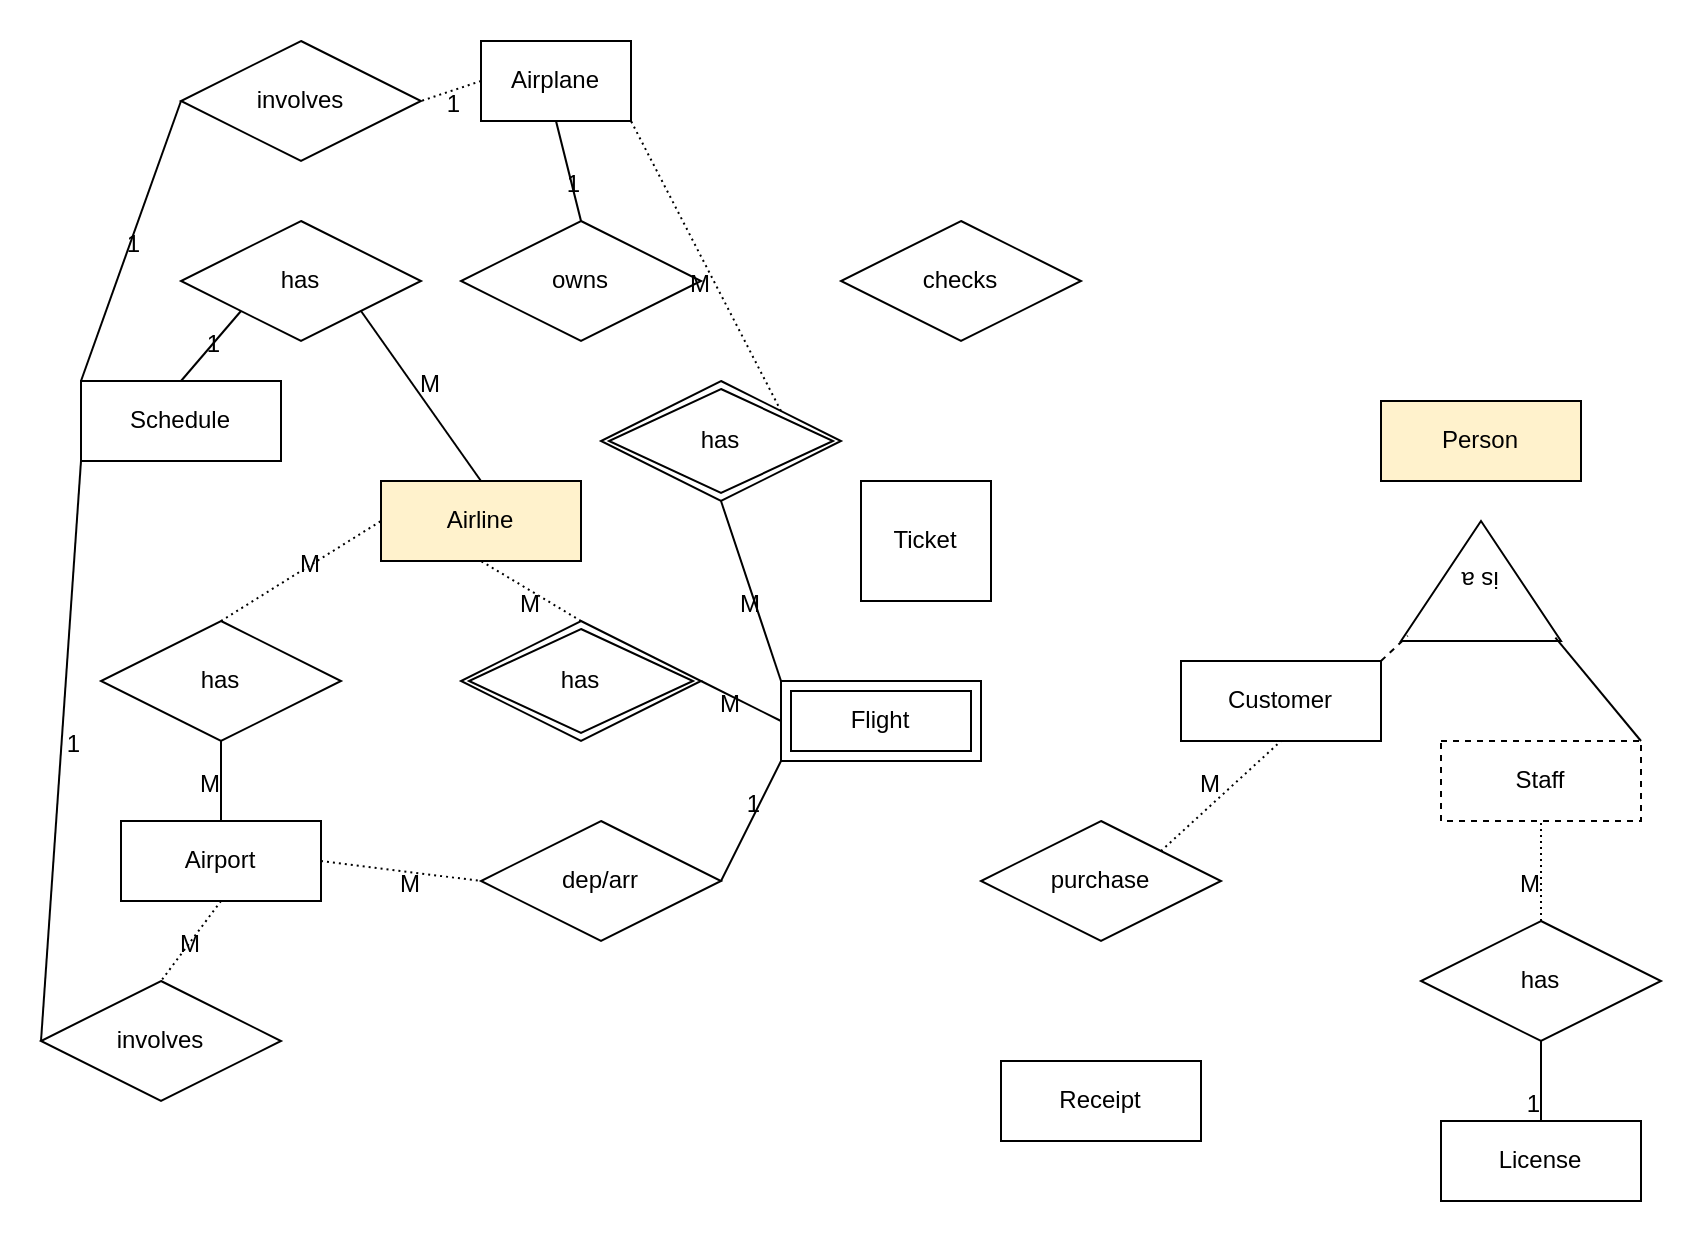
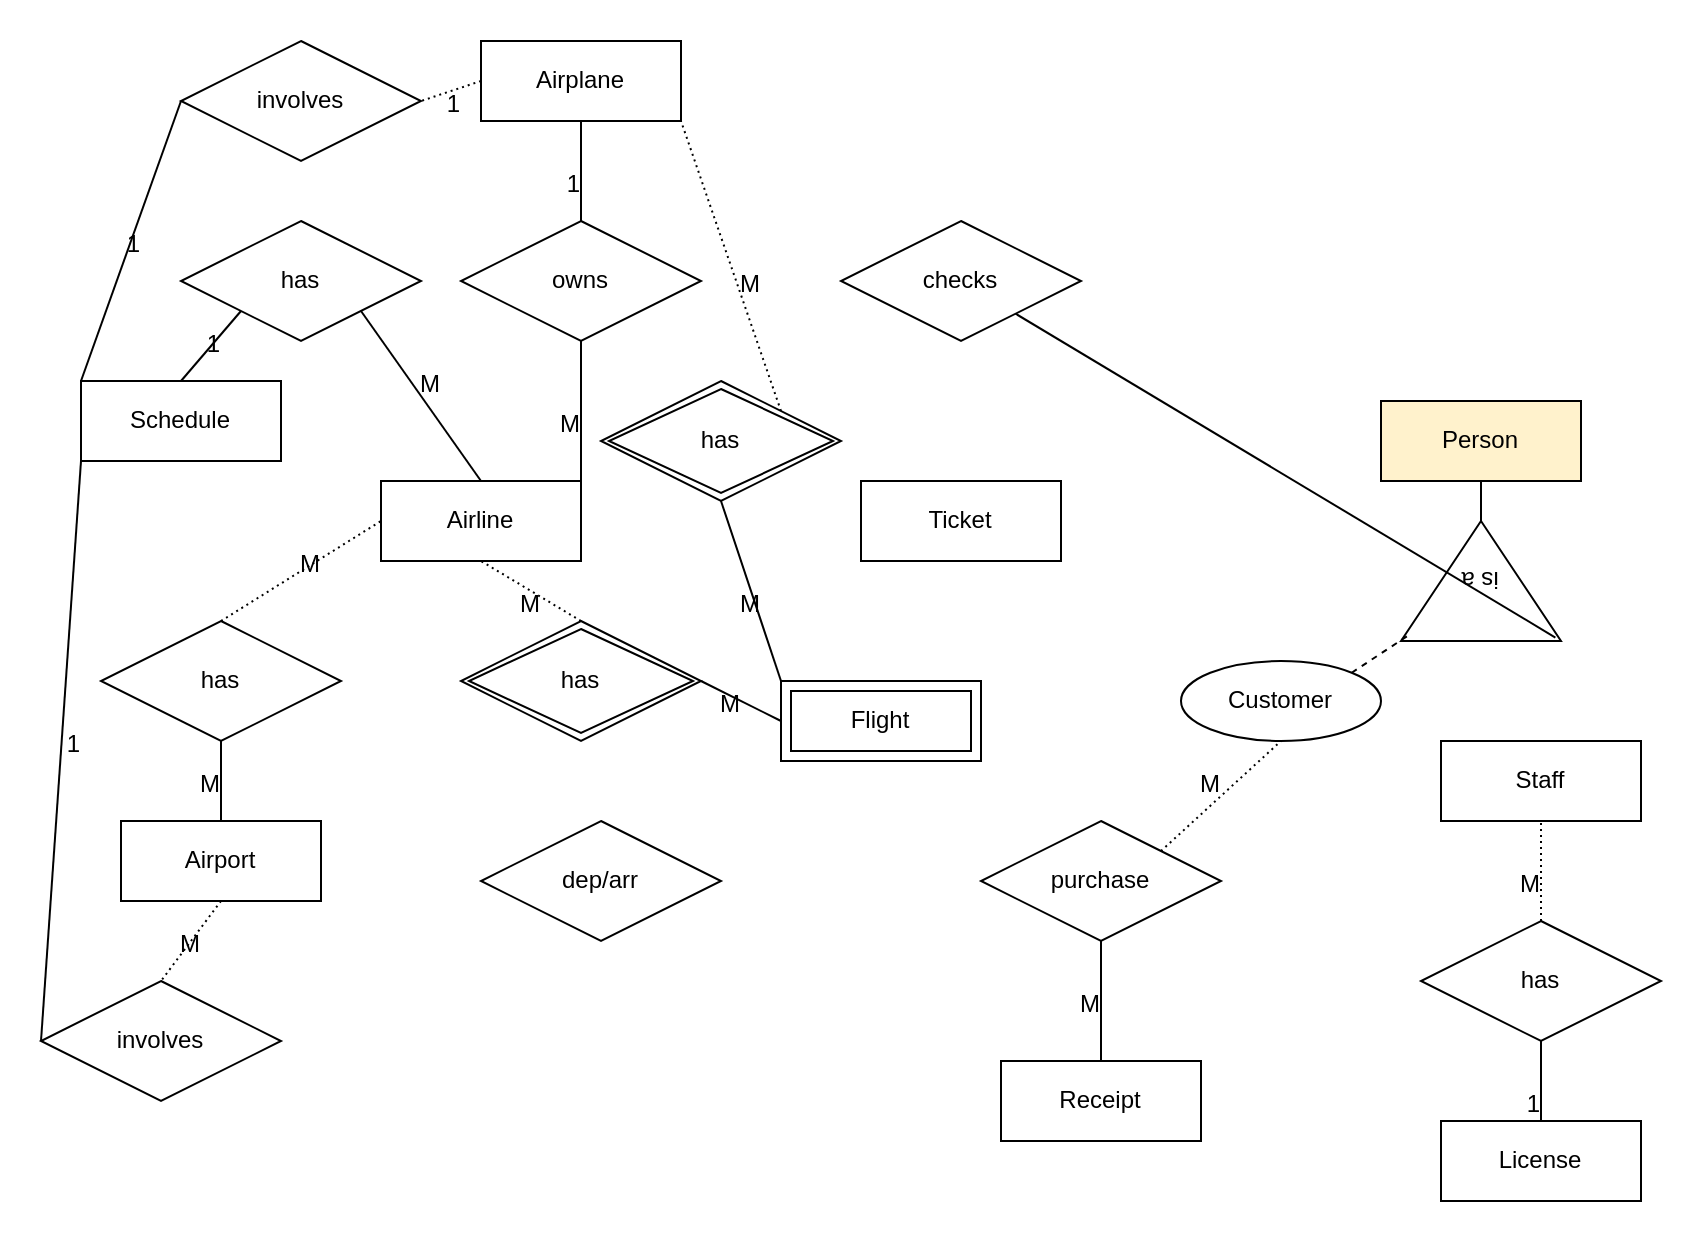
- <mxCell id="5" value="Airplane" style="whiteSpace=wrap;html=1;align=center;" vertex="1" parent="1"><mxGeometry x="240" y="20" width="75" height="40" as="geometry" /></mxCell>
+ <mxCell id="5" value="Airplane" style="whiteSpace=wrap;html=1;align=center;" vertex="1" parent="1"><mxGeometry x="240" y="20" width="100" height="40" as="geometry" /></mxCell>
+ <mxCell id="30" value="" style="endArrow=none;html=1;rounded=0;exitX=1;exitY=0;exitDx=0;exitDy=0;entryX=0.5;entryY=1;entryDx=0;entryDy=0;" edge="1" parent="1" source="2" target="21"><mxGeometry relative="1" as="geometry"><mxPoint x="279.52" y="240" as="sourcePoint" /><mxPoint x="280" as="targetPoint" y="170" /></mxGeometry></mxCell>
+ <mxCell id="31" value="M" style="resizable=0;html=1;align=right;verticalAlign=bottom;" connectable="0" vertex="1" parent="30"><mxGeometry x="1" relative="1" as="geometry"><mxPoint y="50" as="offset" /></mxGeometry></mxCell>
+ <mxCell id="12" value="" style="endArrow=none;html=1;rounded=0;exitX=0.5;exitY=1;exitDx=0;exitDy=0;entryX=1;entryY=0.5;entryDx=0;entryDy=0;" edge="1" parent="1" source="8" target="11"><mxGeometry relative="1" as="geometry"><mxPoint x="740" y="230" as="sourcePoint" /><mxPoint x="690" y="360" as="targetPoint" /></mxGeometry></mxCell>
- <mxCell id="2" value="Airline" style="whiteSpace=wrap;html=1;align=center;fillColor=#fff2cc;" vertex="1" parent="1"><mxGeometry x="190" y="240" width="100" height="40" as="geometry" /></mxCell>
+ <mxCell id="2" value="Airline" style="whiteSpace=wrap;html=1;align=center;" vertex="1" parent="1"><mxGeometry x="190" y="240" width="100" height="40" as="geometry" /></mxCell>
- <mxCell id="6" value="Ticket" style="whiteSpace=wrap;html=1;align=center;" vertex="1" parent="1"><mxGeometry x="430" y="240" width="65" height="60" as="geometry" /></mxCell>
+ <mxCell id="6" value="Ticket" style="whiteSpace=wrap;html=1;align=center;" vertex="1" parent="1"><mxGeometry x="430" y="240" width="100" height="40" as="geometry" /></mxCell>
- <mxCell id="14" value="" style="endArrow=none;html=1;rounded=0;entryX=1;entryY=0;entryDx=0;entryDy=0;exitX=0.029;exitY=0.965;exitDx=0;exitDy=0;exitPerimeter=0;" edge="1" parent="1" source="11" target="7"><mxGeometry relative="1" as="geometry"><mxPoint x="790" y="239.05" as="sourcePoint" /><mxPoint x="950" y="239.05" as="targetPoint" /></mxGeometry></mxCell>
+ <mxCell id="14" value="" style="endArrow=none;html=1;rounded=0;exitX=0.029;exitY=0.965;exitDx=0;exitDy=0;exitPerimeter=0;" edge="1" parent="1" source="11" target="32"><mxGeometry relative="1" as="geometry"><mxPoint x="790" y="239.05" as="sourcePoint" /><mxPoint x="950" y="239.05" as="targetPoint" /></mxGeometry></mxCell>
- <mxCell id="9" value="Customer" style="whiteSpace=wrap;html=1;align=center;" vertex="1" parent="1"><mxGeometry x="590" y="330" width="100" height="40" as="geometry" /></mxCell>
+ <mxCell id="9" value="Customer" style="ellipse;whiteSpace=wrap;html=1;align=center;" vertex="1" parent="1"><mxGeometry x="590" y="330" width="100" height="40" as="geometry" /></mxCell>
- <mxCell id="7" value="Staff" style="whiteSpace=wrap;html=1;align=center;dashed=1;" vertex="1" parent="1"><mxGeometry x="720" y="370" width="100" height="40" as="geometry" /></mxCell>
+ <mxCell id="7" value="Staff" style="whiteSpace=wrap;html=1;align=center;" vertex="1" parent="1"><mxGeometry x="720" y="370" width="100" height="40" as="geometry" /></mxCell>
- <mxCell id="46" value="" style="endArrow=none;html=1;rounded=0;entryX=1;entryY=0.5;entryDx=0;entryDy=0;exitX=0;exitY=1;exitDx=0;exitDy=0;" edge="1" parent="1" source="29" target="43"><mxGeometry relative="1" as="geometry"><mxPoint x="300" y="70" as="sourcePoint" /><mxPoint x="300" y="120" as="targetPoint" /></mxGeometry></mxCell>
- <mxCell id="47" value="1" style="resizable=0;html=1;align=right;verticalAlign=bottom;" connectable="0" vertex="1" parent="46"><mxGeometry x="1" relative="1" as="geometry"><mxPoint x="20" y="-30" as="offset" /></mxGeometry></mxCell>
- <mxCell id="44" value="" style="endArrow=none;html=1;rounded=0;dashed=1;dashPattern=1 2;exitX=1;exitY=0.5;exitDx=0;exitDy=0;entryX=0;entryY=0.5;entryDx=0;entryDy=0;" edge="1" parent="1" source="3" target="43"><mxGeometry relative="1" as="geometry"><mxPoint x="120" y="320" as="sourcePoint" /><mxPoint x="200" y="270" as="targetPoint" /></mxGeometry></mxCell>
- <mxCell id="45" value="M" style="resizable=0;html=1;align=right;verticalAlign=bottom;" connectable="0" vertex="1" parent="44"><mxGeometry x="1" relative="1" as="geometry"><mxPoint x="-30" y="10" as="offset" /></mxGeometry></mxCell>
+ <mxCell id="51" value="" style="endArrow=none;html=1;rounded=0;exitX=0.5;exitY=1;exitDx=0;exitDy=0;entryX=0.5;entryY=0;entryDx=0;entryDy=0;" edge="1" parent="1" source="48" target="4"><mxGeometry relative="1" as="geometry"><mxPoint x="120" y="380" as="sourcePoint" /><mxPoint x="120" y="420" as="targetPoint" /></mxGeometry></mxCell>
+ <mxCell id="52" value="M" style="resizable=0;html=1;align=right;verticalAlign=bottom;" connectable="0" vertex="1" parent="51"><mxGeometry x="1" relative="1" as="geometry"><mxPoint y="-20" as="offset" /></mxGeometry></mxCell>
